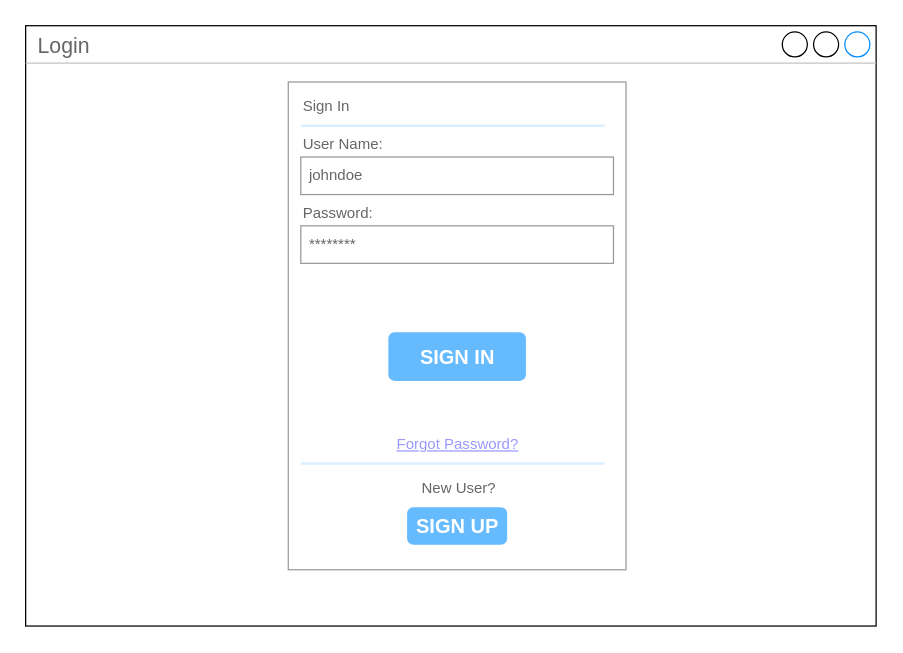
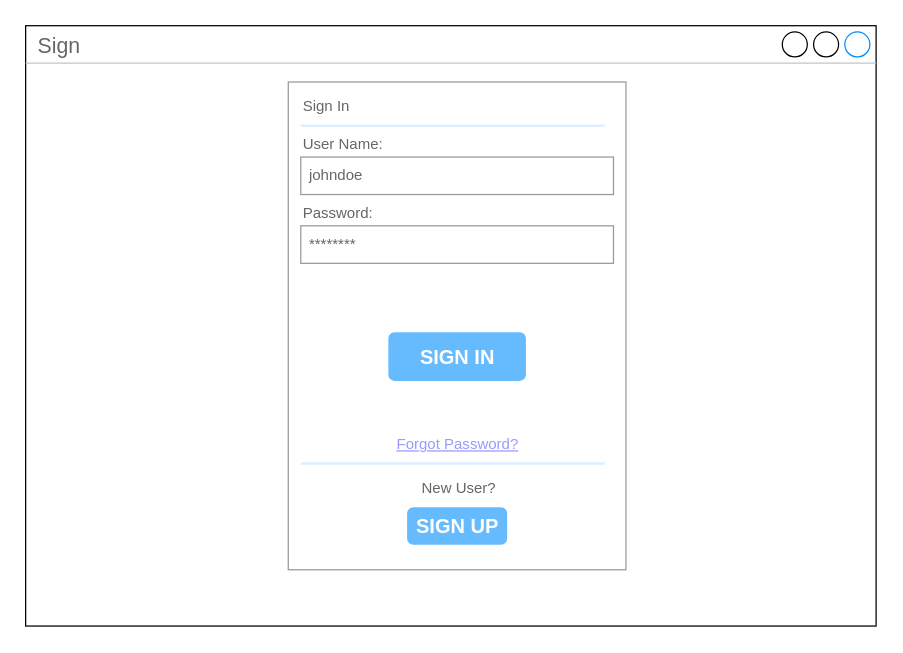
- <mxCell id="3" value="Login&amp;nbsp;" style="strokeWidth=1;shadow=0;dashed=0;align=center;html=1;shape=mxgraph.mockup.containers.window;align=left;verticalAlign=top;spacingLeft=8;strokeColor2=#008cff;strokeColor3=#c4c4c4;fontColor=#666666;mainText=;fontSize=17;labelBackgroundColor=none;whiteSpace=wrap;" parent="1" vertex="1"><mxGeometry x="20" y="20" width="680" height="480" as="geometry" /></mxCell>
+ <mxCell id="3" value="Sign&amp;nbsp;" style="strokeWidth=1;shadow=0;dashed=0;align=center;html=1;shape=mxgraph.mockup.containers.window;align=left;verticalAlign=top;spacingLeft=8;strokeColor2=#008cff;strokeColor3=#c4c4c4;fontColor=#666666;mainText=;fontSize=17;labelBackgroundColor=none;whiteSpace=wrap;" parent="1" vertex="1"><mxGeometry x="20" y="20" width="680" height="480" as="geometry" /></mxCell>
